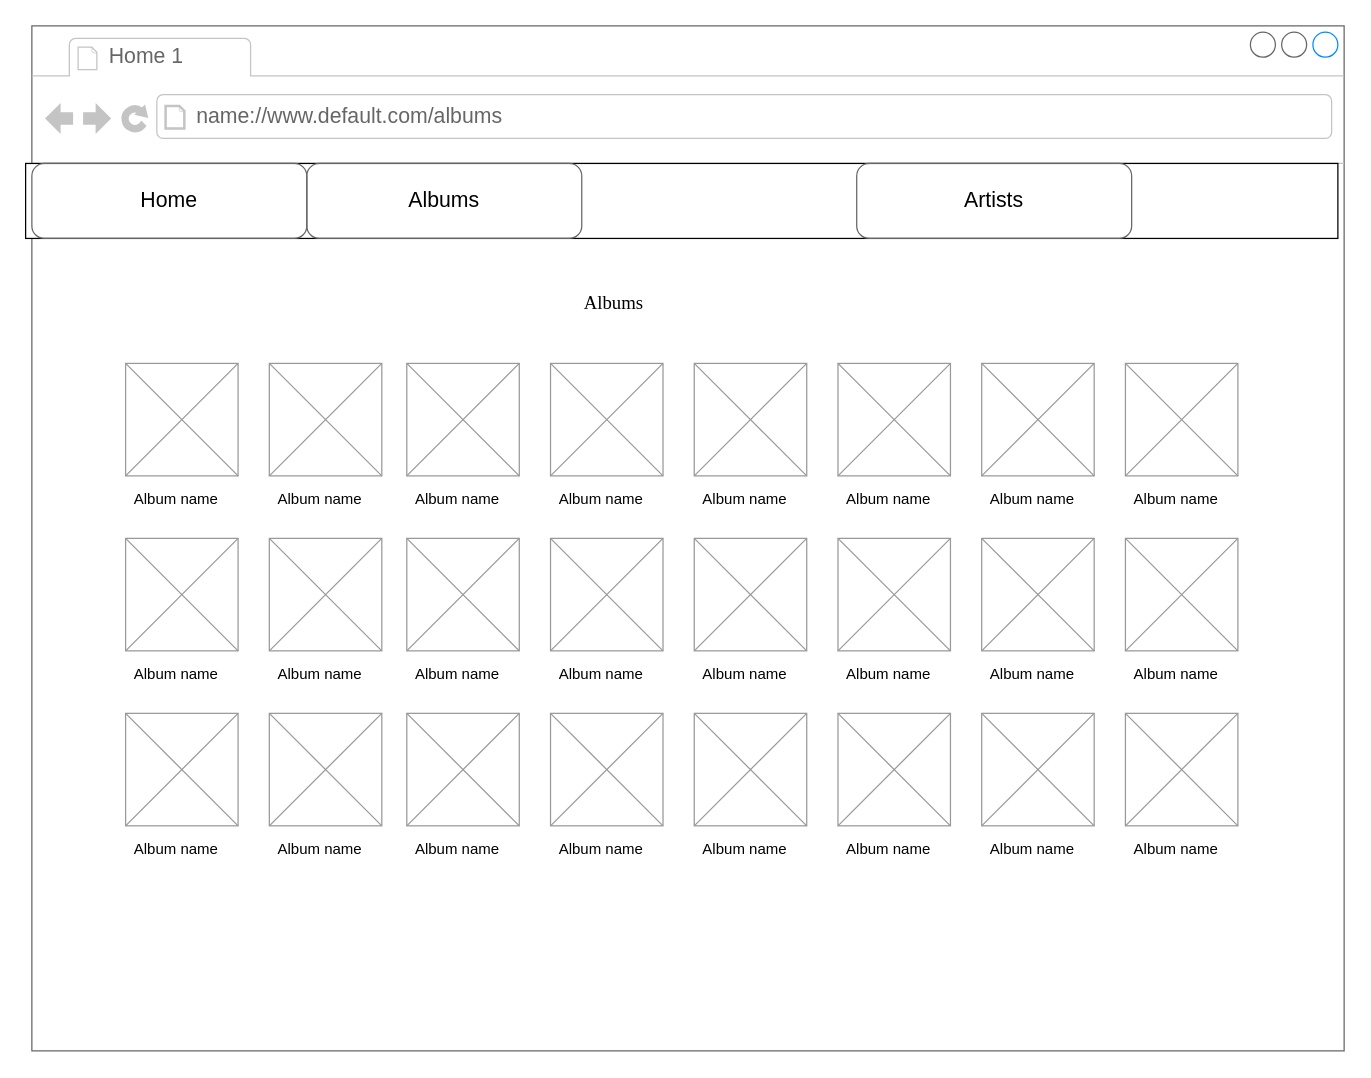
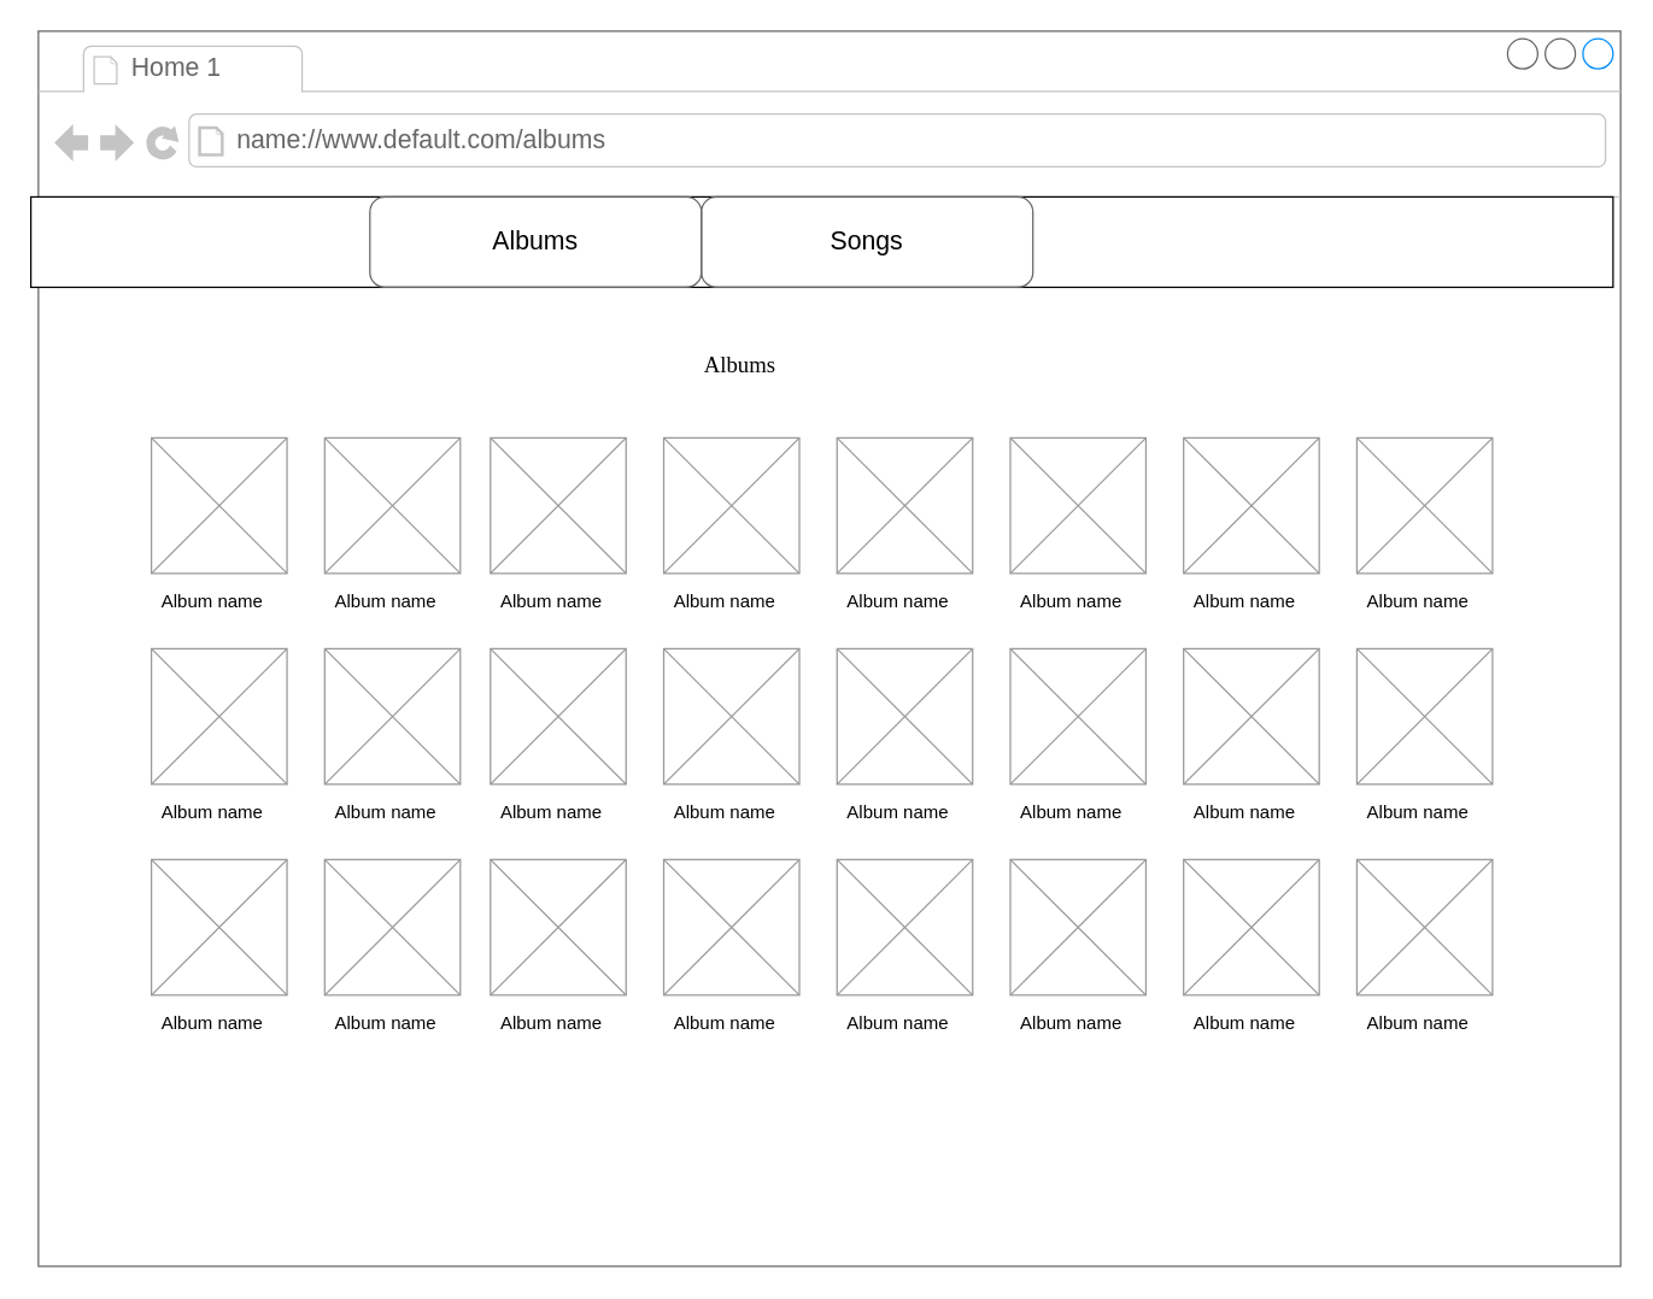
- <mxCell id="7" value="&lt;div&gt;Home&lt;/div&gt;" style="strokeWidth=1;shadow=0;dashed=0;align=center;html=1;shape=mxgraph.mockup.buttons.button;strokeColor=#666666;mainText=;buttonStyle=round;fontSize=17;fontStyle=0;fillColor=none;whiteSpace=wrap;rounded=0;labelBackgroundColor=none;" parent="2" vertex="1"><mxGeometry y="110" width="220" height="60" as="geometry" /></mxCell>
+ <mxCell id="9" value="Songs" style="strokeWidth=1;shadow=0;dashed=0;align=center;html=1;shape=mxgraph.mockup.buttons.button;strokeColor=#666666;mainText=;buttonStyle=round;fontSize=17;fontStyle=0;fillColor=none;whiteSpace=wrap;rounded=0;labelBackgroundColor=none;" vertex="1" parent="2"><mxGeometry x="440" y="110" width="220" height="60" as="geometry" /></mxCell>
- <mxCell id="10" value="Artists" style="strokeWidth=1;shadow=0;dashed=0;align=center;html=1;shape=mxgraph.mockup.buttons.button;strokeColor=#666666;mainText=;buttonStyle=round;fontSize=17;fontStyle=0;fillColor=none;whiteSpace=wrap;rounded=0;labelBackgroundColor=none;" vertex="1" parent="2"><mxGeometry x="660" y="110" width="220" height="60" as="geometry" /></mxCell>
